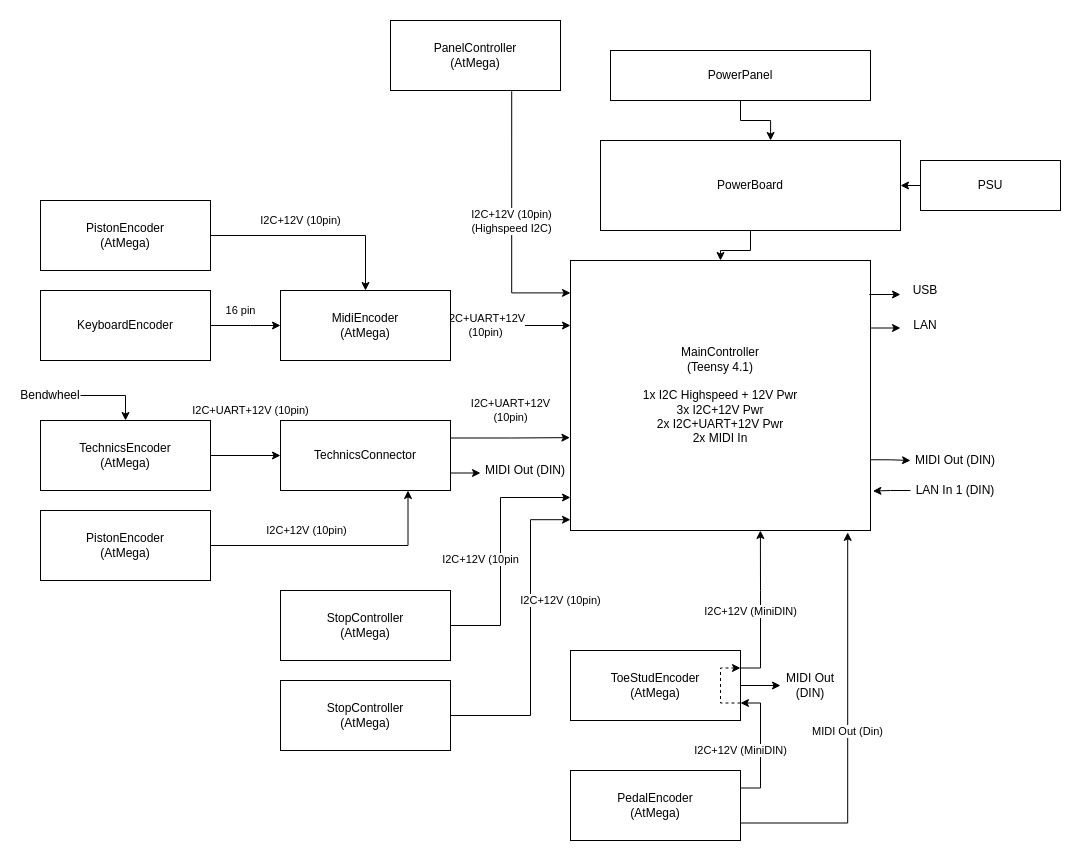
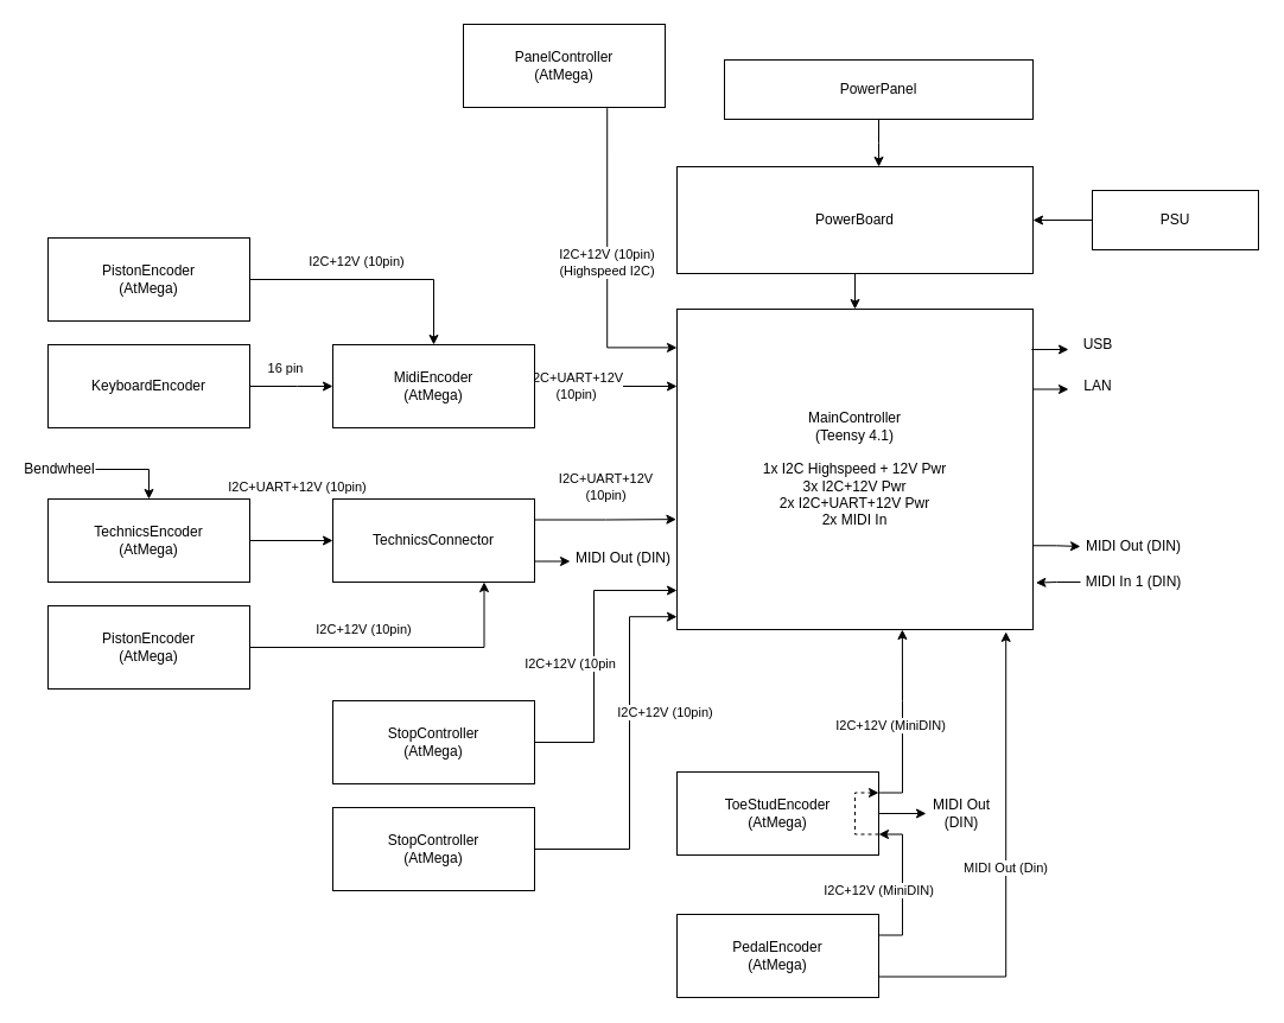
- <mxCell id="36" value="PowerBoard" style="rounded=0;whiteSpace=wrap;html=1;" parent="1" vertex="1"><mxGeometry x="600" y="140" width="300" height="90" as="geometry" /></mxCell>
+ <mxCell id="36" value="PowerBoard" style="rounded=0;whiteSpace=wrap;html=1;" parent="1" vertex="1"><mxGeometry x="570" y="140" width="300" height="90" as="geometry" /></mxCell>
- <mxCell id="43" value="LAN In 1 (DIN)" style="text;html=1;strokeColor=none;fillColor=none;align=center;verticalAlign=middle;whiteSpace=wrap;rounded=0;" parent="1" vertex="1"><mxGeometry x="910" y="480" width="90" height="20" as="geometry" /></mxCell>
+ <mxCell id="43" value="MIDI In 1 (DIN)" style="text;html=1;strokeColor=none;fillColor=none;align=center;verticalAlign=middle;whiteSpace=wrap;rounded=0;" parent="1" vertex="1"><mxGeometry x="910" y="480" width="90" height="20" as="geometry" /></mxCell>
